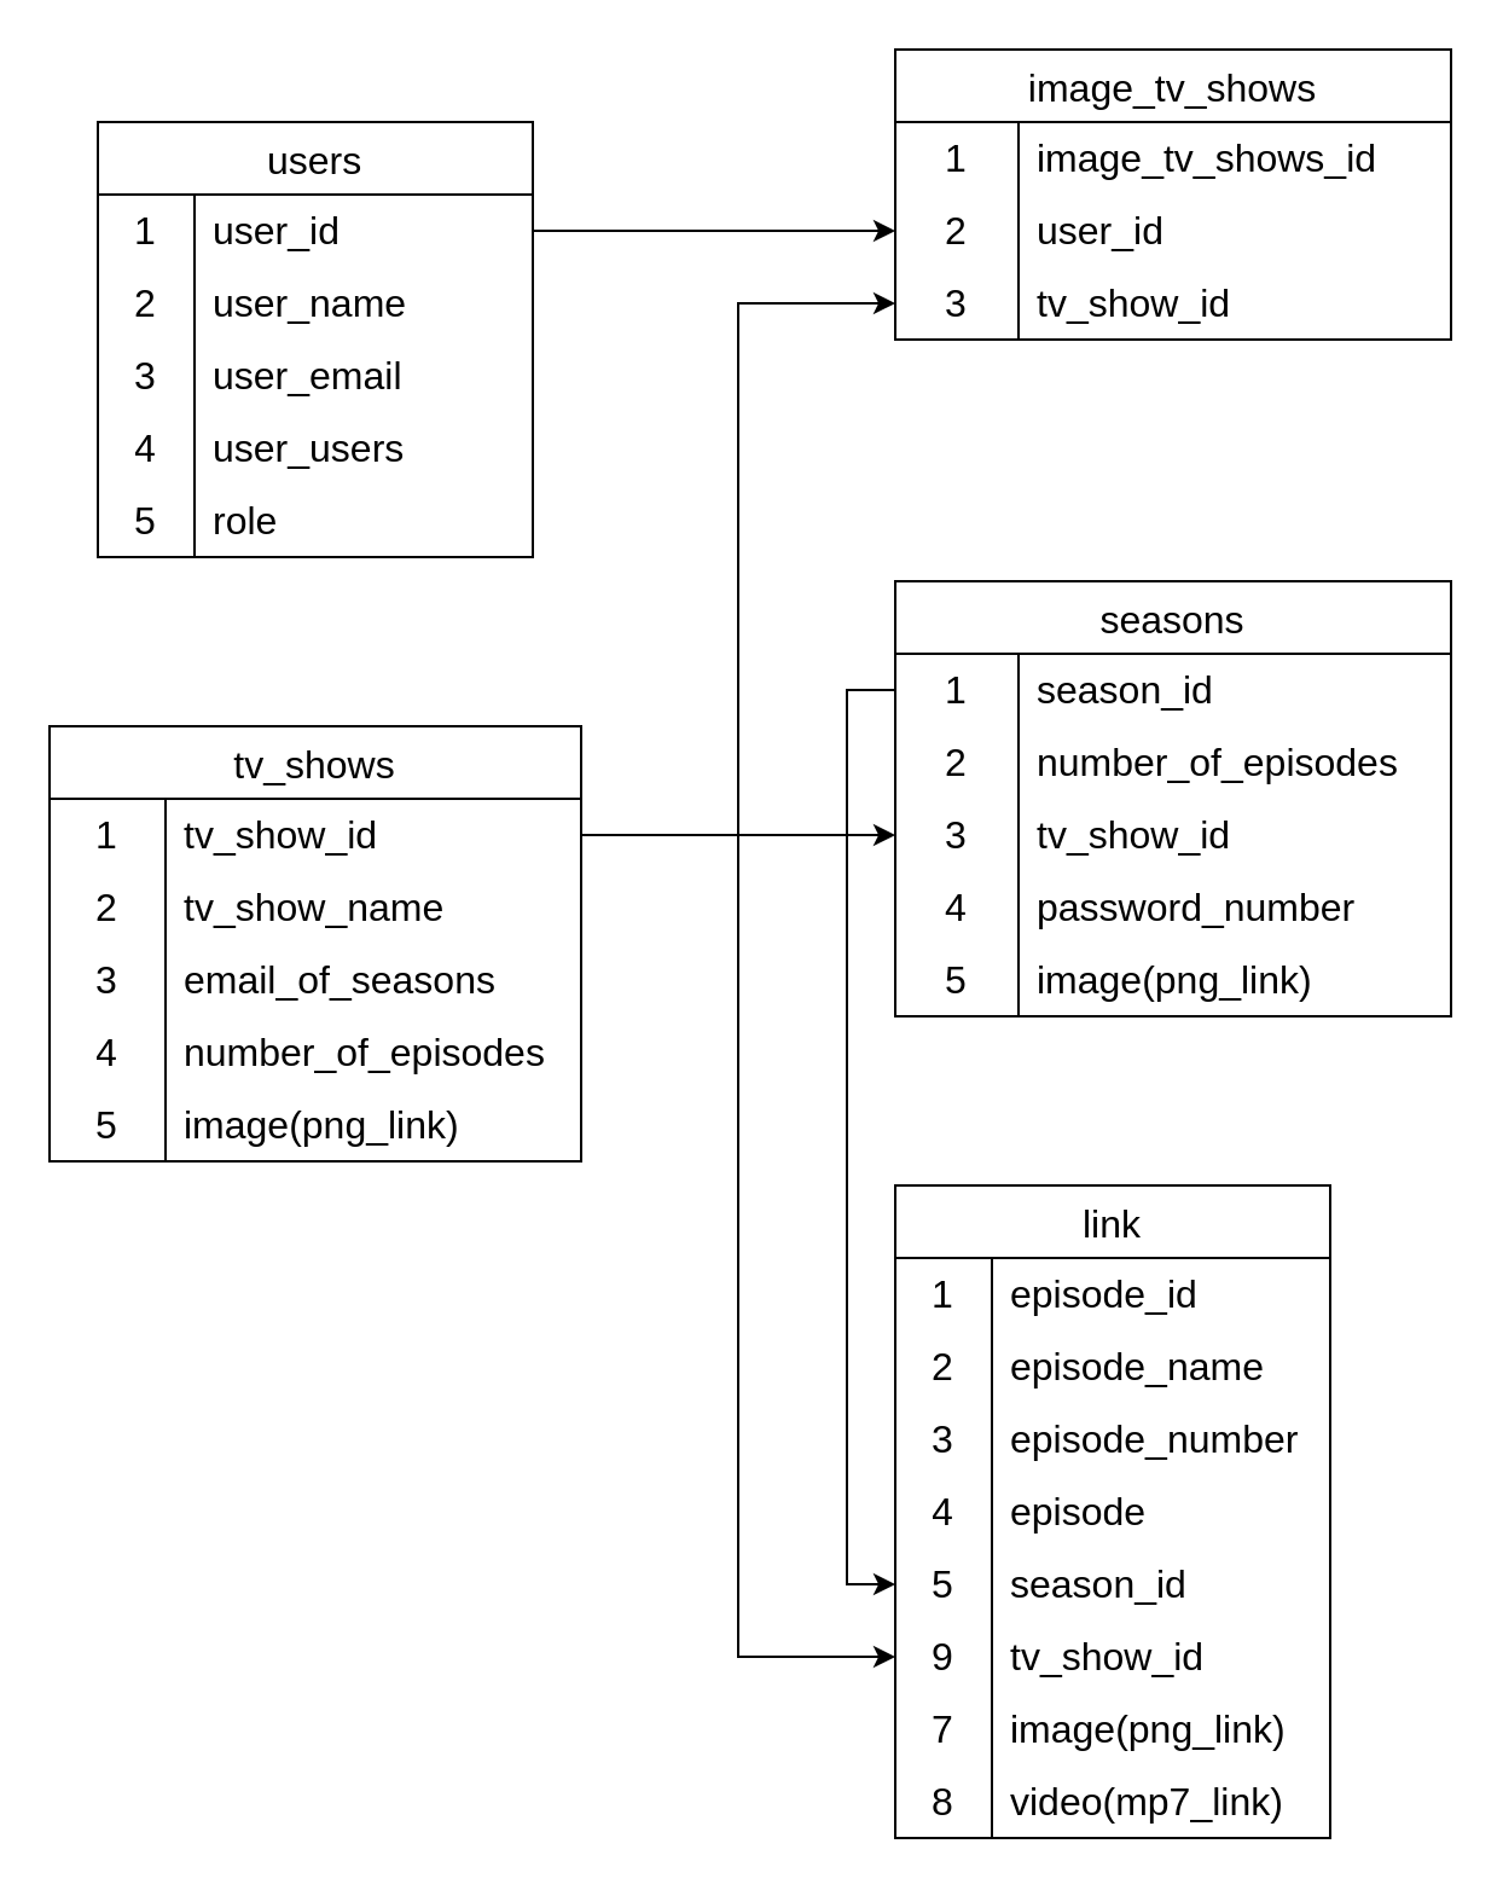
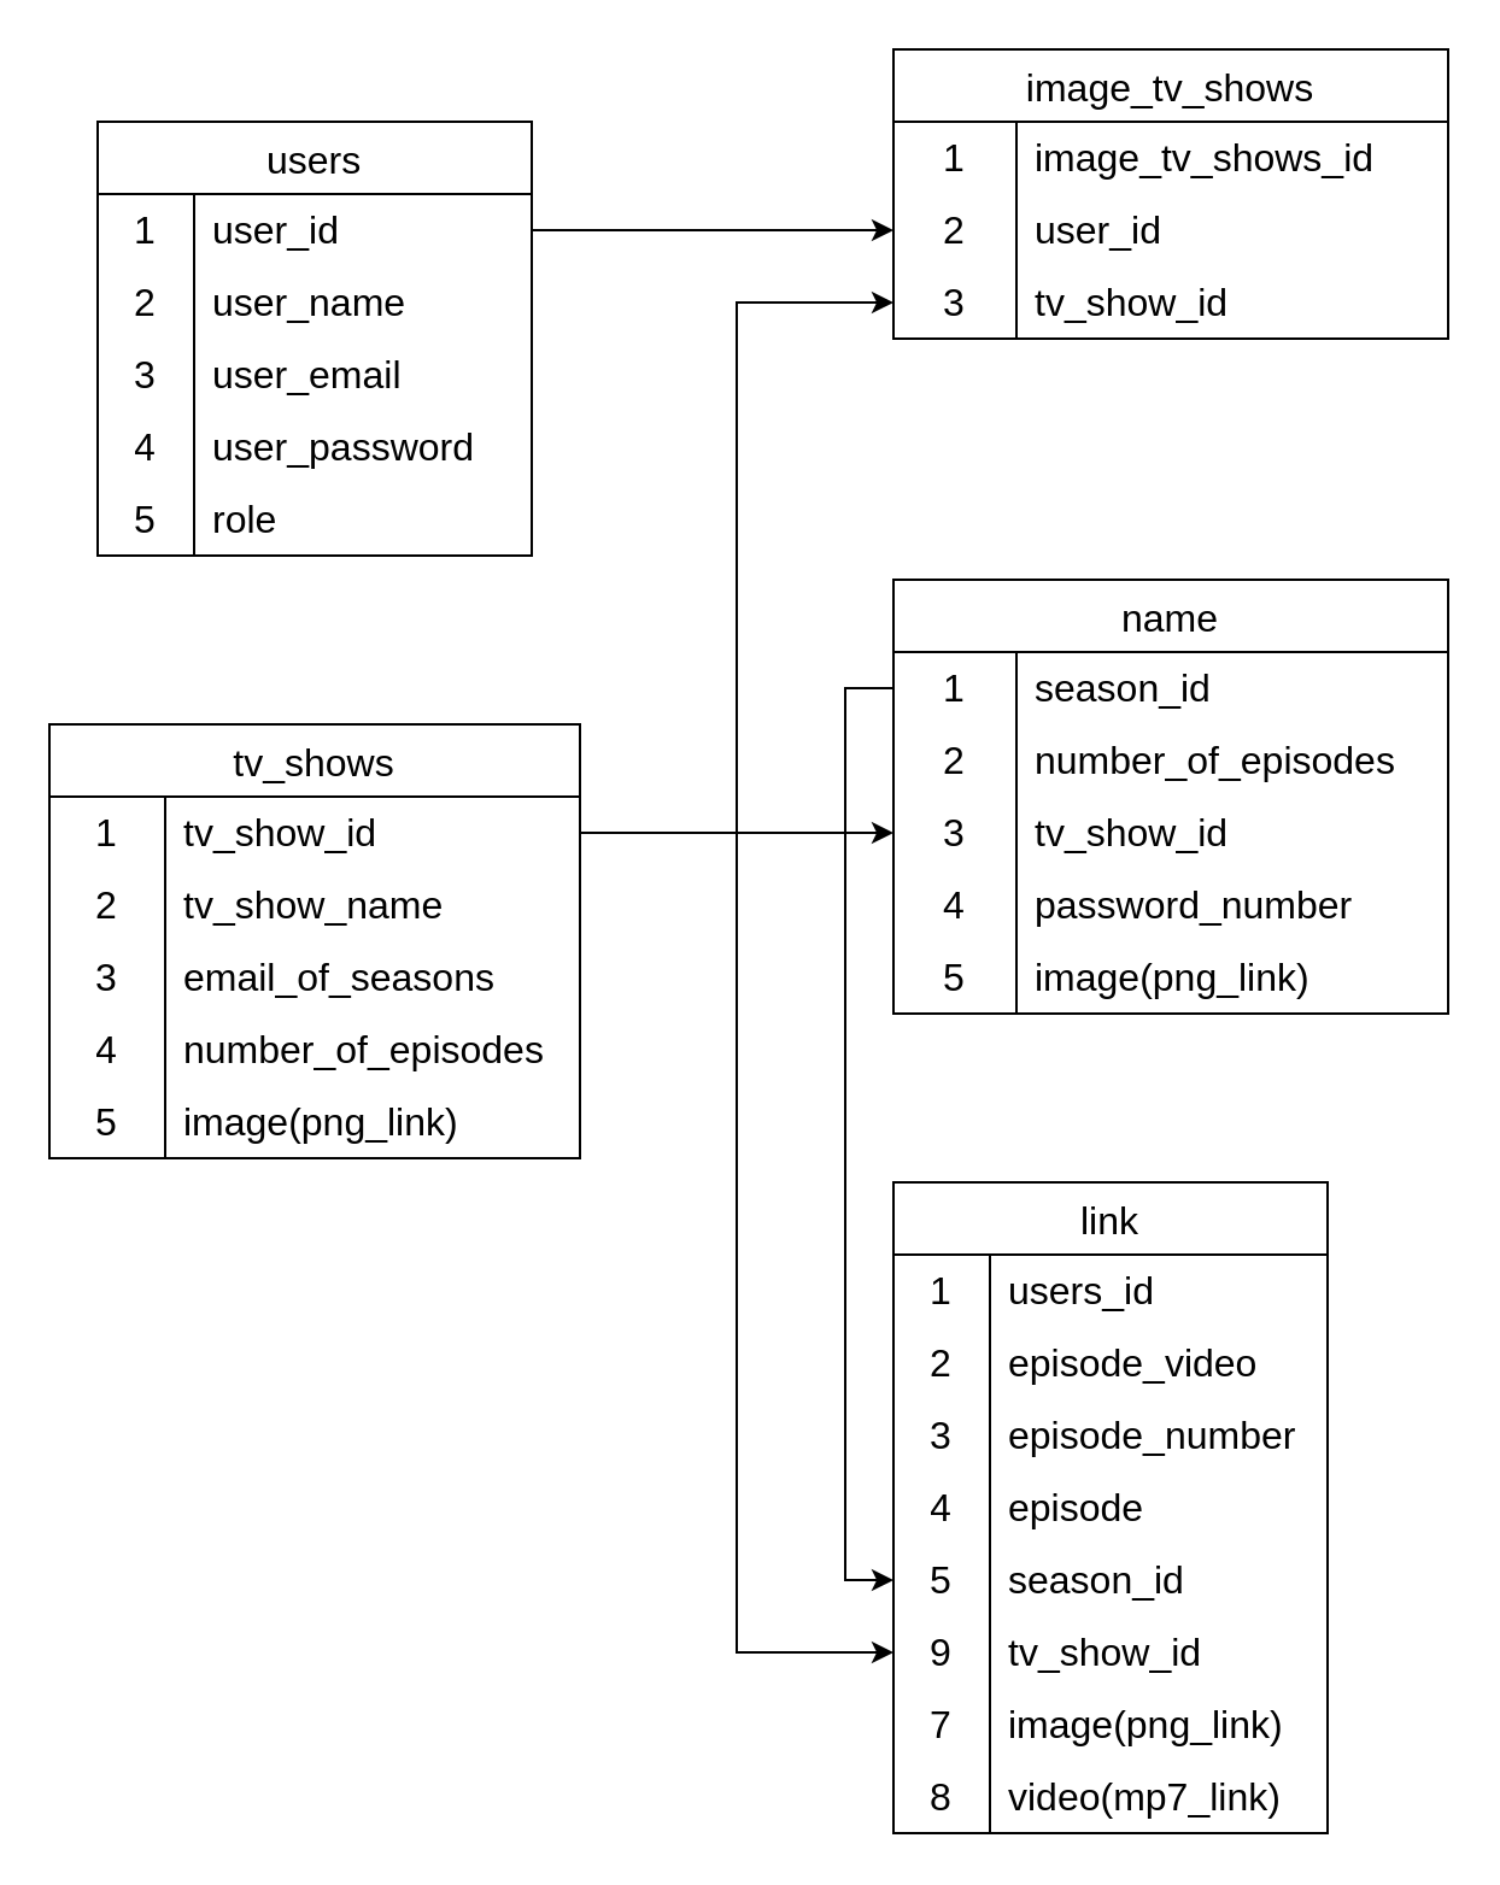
- <mxCell id="14" value="user_users" style="shape=partialRectangle;html=1;whiteSpace=wrap;connectable=0;fillColor=none;top=0;left=0;bottom=0;right=0;align=left;spacingLeft=6;overflow=hidden;strokeColor=inherit;fontSize=16;" parent="12" vertex="1"><mxGeometry x="40" width="140" height="30" as="geometry"><mxRectangle width="140" height="30" as="alternateBounds" /></mxGeometry></mxCell>
+ <mxCell id="14" value="user_password" style="shape=partialRectangle;html=1;whiteSpace=wrap;connectable=0;fillColor=none;top=0;left=0;bottom=0;right=0;align=left;spacingLeft=6;overflow=hidden;strokeColor=inherit;fontSize=16;" parent="12" vertex="1"><mxGeometry x="40" width="140" height="30" as="geometry"><mxRectangle width="140" height="30" as="alternateBounds" /></mxGeometry></mxCell>
- <mxCell id="46" value="seasons" style="shape=table;startSize=30;container=1;collapsible=0;childLayout=tableLayout;fixedRows=1;rowLines=0;fontStyle=0;strokeColor=default;fontSize=16;" parent="1" vertex="1"><mxGeometry x="370" y="240" width="230" height="180" as="geometry" /></mxCell>
+ <mxCell id="46" value="name" style="shape=table;startSize=30;container=1;collapsible=0;childLayout=tableLayout;fixedRows=1;rowLines=0;fontStyle=0;strokeColor=default;fontSize=16;" parent="1" vertex="1"><mxGeometry x="370" y="240" width="230" height="180" as="geometry" /></mxCell>
- <mxCell id="66" value="episode_id" style="shape=partialRectangle;html=1;whiteSpace=wrap;connectable=0;fillColor=none;top=0;left=0;bottom=0;right=0;align=left;spacingLeft=6;overflow=hidden;strokeColor=inherit;fontSize=16;" parent="64" vertex="1"><mxGeometry x="40" width="140" height="30" as="geometry"><mxRectangle width="140" height="30" as="alternateBounds" /></mxGeometry></mxCell>
+ <mxCell id="66" value="users_id" style="shape=partialRectangle;html=1;whiteSpace=wrap;connectable=0;fillColor=none;top=0;left=0;bottom=0;right=0;align=left;spacingLeft=6;overflow=hidden;strokeColor=inherit;fontSize=16;" parent="64" vertex="1"><mxGeometry x="40" width="140" height="30" as="geometry"><mxRectangle width="140" height="30" as="alternateBounds" /></mxGeometry></mxCell>
- <mxCell id="69" value="episode_name" style="shape=partialRectangle;html=1;whiteSpace=wrap;connectable=0;fillColor=none;top=0;left=0;bottom=0;right=0;align=left;spacingLeft=6;overflow=hidden;strokeColor=inherit;fontSize=16;" vertex="1" parent="67"><mxGeometry x="40" width="140" height="30" as="geometry"><mxRectangle width="140" height="30" as="alternateBounds" /></mxGeometry></mxCell>
+ <mxCell id="69" value="episode_video" style="shape=partialRectangle;html=1;whiteSpace=wrap;connectable=0;fillColor=none;top=0;left=0;bottom=0;right=0;align=left;spacingLeft=6;overflow=hidden;strokeColor=inherit;fontSize=16;" vertex="1" parent="67"><mxGeometry x="40" width="140" height="30" as="geometry"><mxRectangle width="140" height="30" as="alternateBounds" /></mxGeometry></mxCell>
